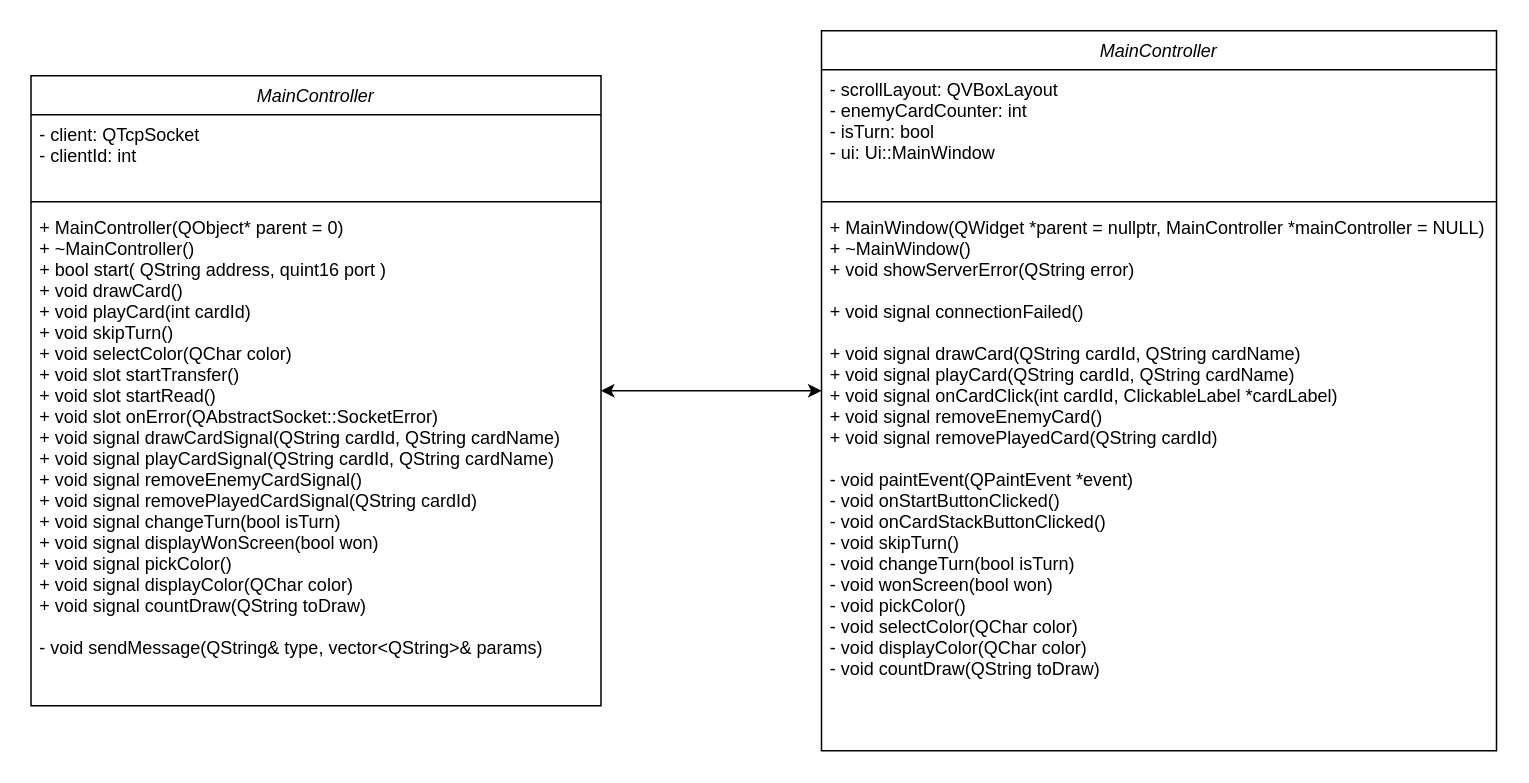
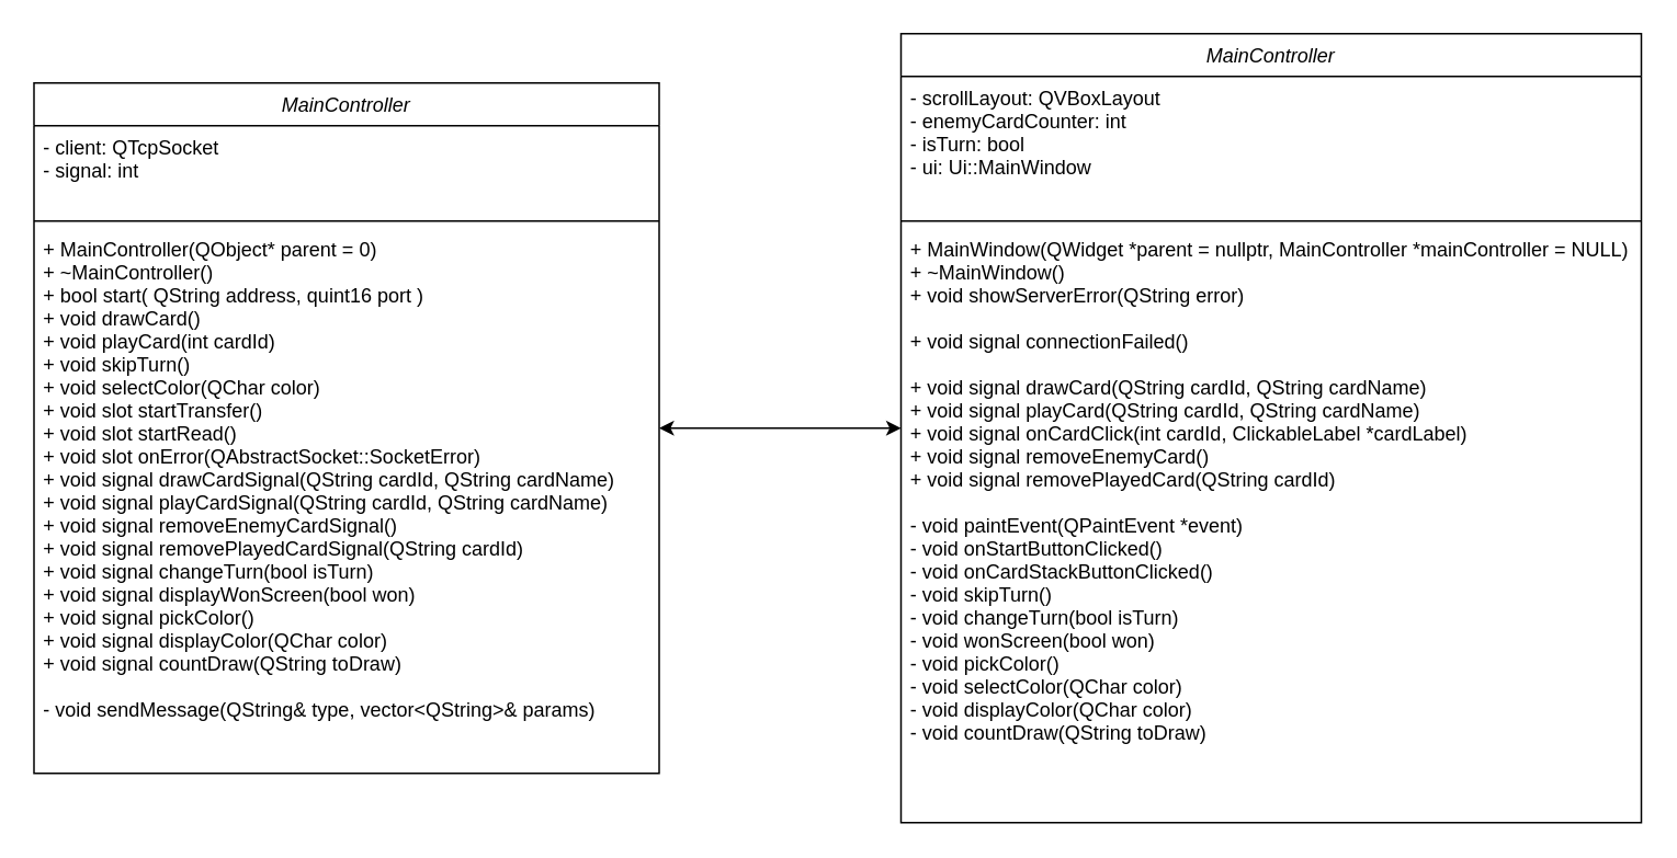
- <mxCell id="3" value="- client: QTcpSocket&#10;- clientId: int" style="text;align=left;verticalAlign=top;spacingLeft=4;spacingRight=4;overflow=hidden;rotatable=0;points=[[0,0.5],[1,0.5]];portConstraint=eastwest;" parent="2" vertex="1"><mxGeometry y="26" width="380" height="54" as="geometry" /></mxCell>
+ <mxCell id="3" value="- client: QTcpSocket&#10;- signal: int" style="text;align=left;verticalAlign=top;spacingLeft=4;spacingRight=4;overflow=hidden;rotatable=0;points=[[0,0.5],[1,0.5]];portConstraint=eastwest;" parent="2" vertex="1"><mxGeometry y="26" width="380" height="54" as="geometry" /></mxCell>
